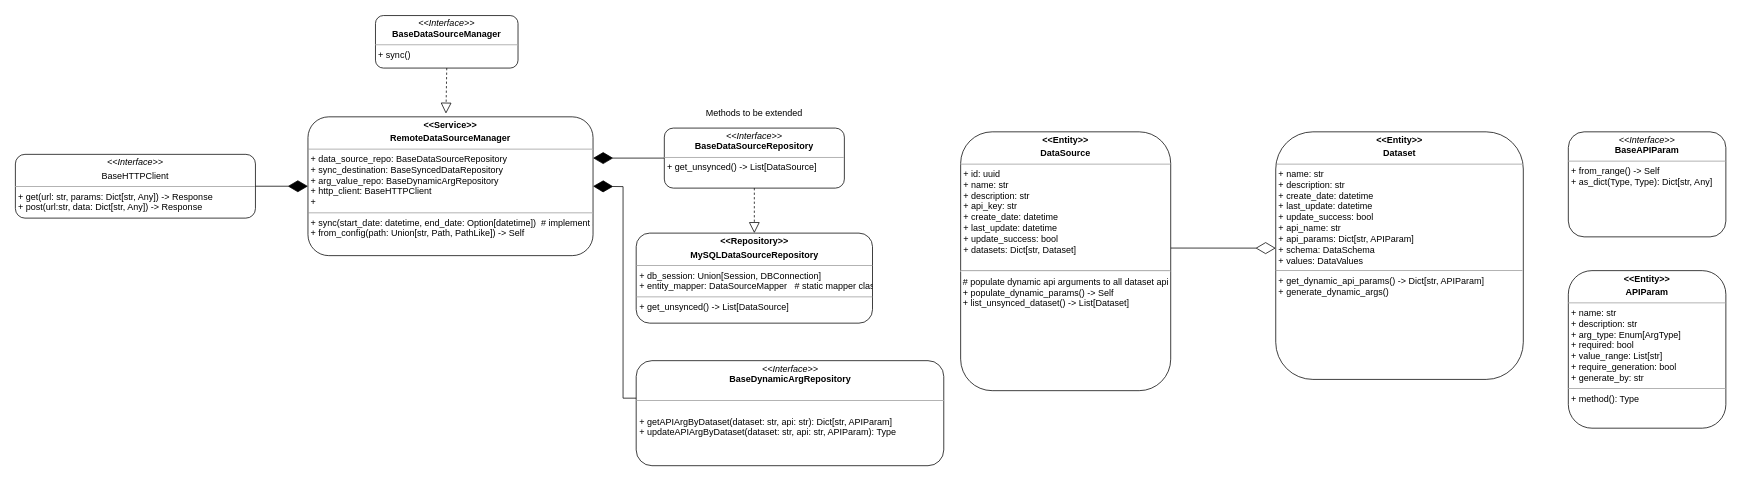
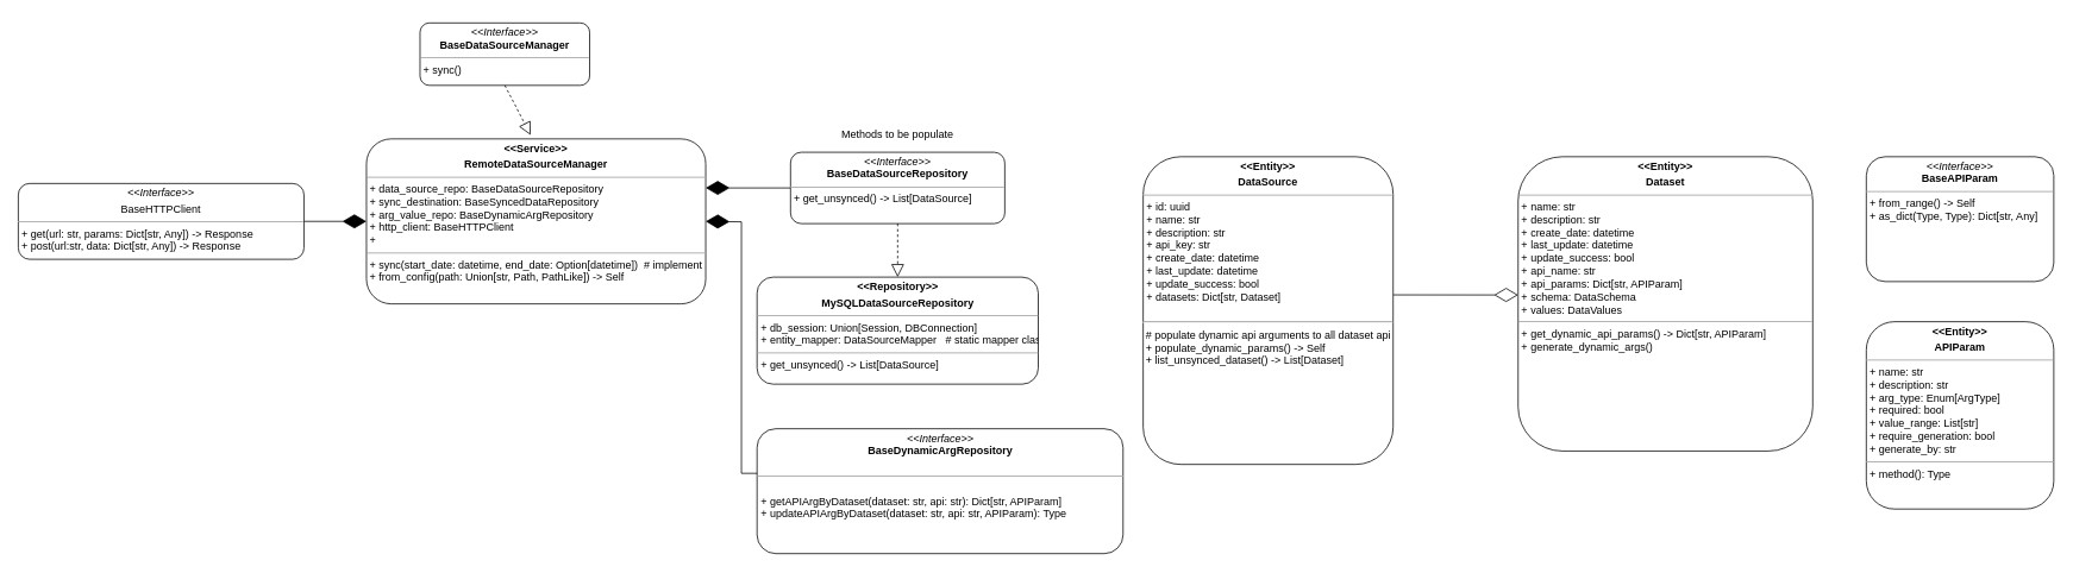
- <mxCell id="2" value="&lt;p style=&quot;margin:0px;margin-top:4px;text-align:center;&quot;&gt;&lt;i&gt;&amp;lt;&amp;lt;Interface&amp;gt;&amp;gt;&lt;/i&gt;&lt;br&gt;&lt;b&gt;BaseDataSourceManager&lt;/b&gt;&lt;/p&gt;&lt;hr size=&quot;1&quot;&gt;&lt;p style=&quot;margin:0px;margin-left:4px;&quot;&gt;+ sync()&lt;/p&gt;" style="verticalAlign=top;align=left;overflow=fill;fontSize=12;fontFamily=Helvetica;html=1;rounded=1;" vertex="1" parent="1"><mxGeometry x="500" y="20" width="190" height="70" as="geometry" /></mxCell>
+ <mxCell id="2" value="&lt;p style=&quot;margin:0px;margin-top:4px;text-align:center;&quot;&gt;&lt;i&gt;&amp;lt;&amp;lt;Interface&amp;gt;&amp;gt;&lt;/i&gt;&lt;br&gt;&lt;b&gt;BaseDataSourceManager&lt;/b&gt;&lt;/p&gt;&lt;hr size=&quot;1&quot;&gt;&lt;p style=&quot;margin:0px;margin-left:4px;&quot;&gt;+ sync()&lt;/p&gt;" style="verticalAlign=top;align=left;overflow=fill;fontSize=12;fontFamily=Helvetica;html=1;rounded=1;" vertex="1" parent="1"><mxGeometry x="470" y="25" width="190" height="70" as="geometry" /></mxCell>
- <mxCell id="9" value="Methods to be extended" style="text;html=1;strokeColor=none;fillColor=none;align=center;verticalAlign=middle;whiteSpace=wrap;rounded=0;" vertex="1" parent="1"><mxGeometry x="920" y="140" width="170" height="20" as="geometry" /></mxCell>
+ <mxCell id="9" value="Methods to be populate" style="text;html=1;strokeColor=none;fillColor=none;align=center;verticalAlign=middle;whiteSpace=wrap;rounded=0;" vertex="1" parent="1"><mxGeometry x="920" y="140" width="170" height="20" as="geometry" /></mxCell>
